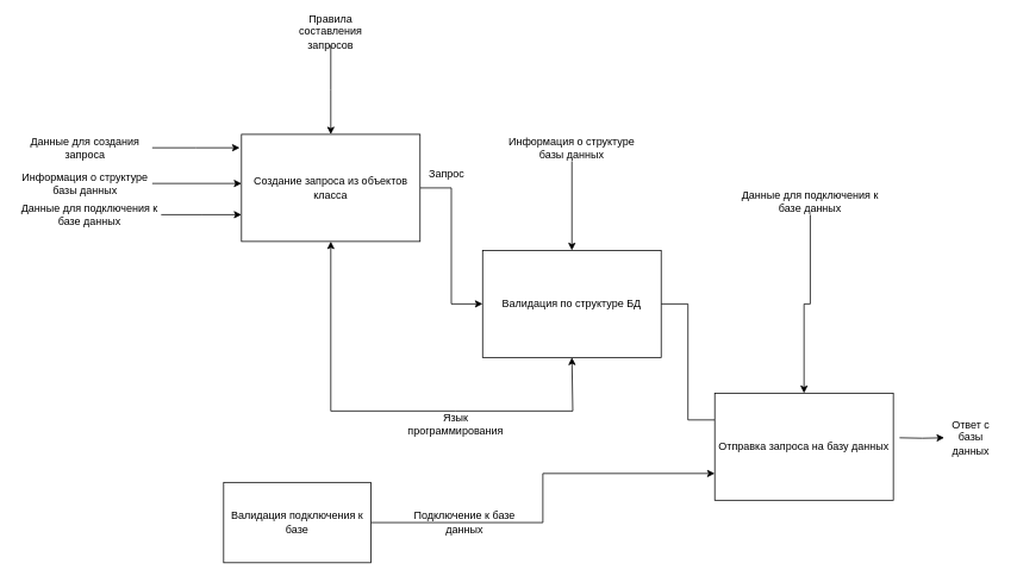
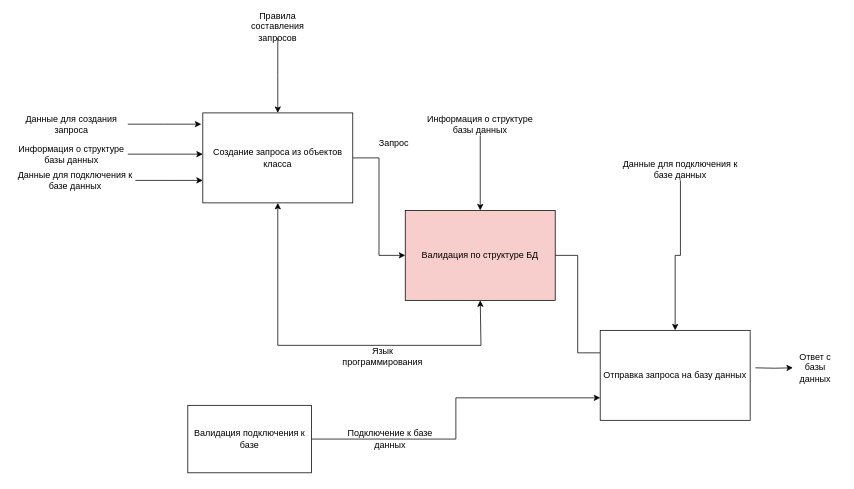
- <mxCell id="25" value="Запрос" style="text;html=1;align=center;verticalAlign=middle;whiteSpace=wrap;rounded=0;" vertex="1" parent="1"><mxGeometry x="470" y="180" width="60" height="30" as="geometry" /></mxCell>
+ <mxCell id="25" value="Запрос" style="text;html=1;align=center;verticalAlign=middle;whiteSpace=wrap;rounded=0;" vertex="1" parent="1"><mxGeometry x="495" y="175" width="60" height="30" as="geometry" /></mxCell>
- <mxCell id="7" value="Валидация по структуре БД" style="rounded=0;whiteSpace=wrap;html=1;" vertex="1" parent="1"><mxGeometry x="540" y="280" width="200" height="120" as="geometry" /></mxCell>
+ <mxCell id="7" value="Валидация по структуре БД" style="rounded=0;whiteSpace=wrap;html=1;fillColor=#f8cecc;" vertex="1" parent="1"><mxGeometry x="540" y="280" width="200" height="120" as="geometry" /></mxCell>
